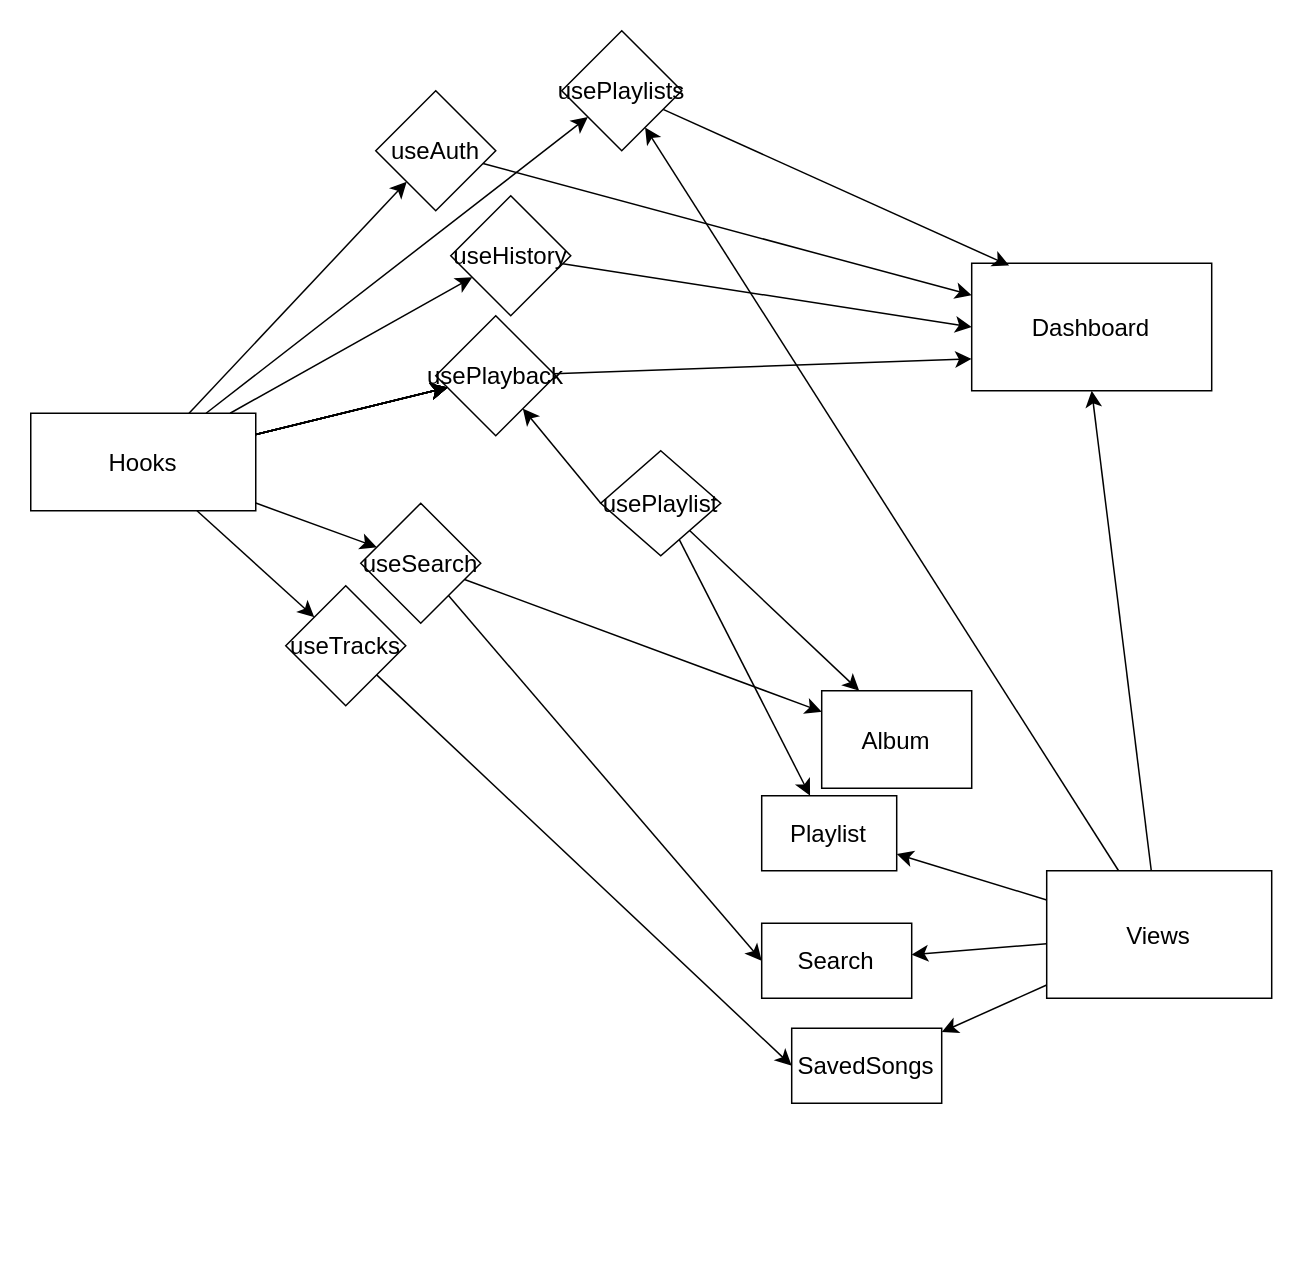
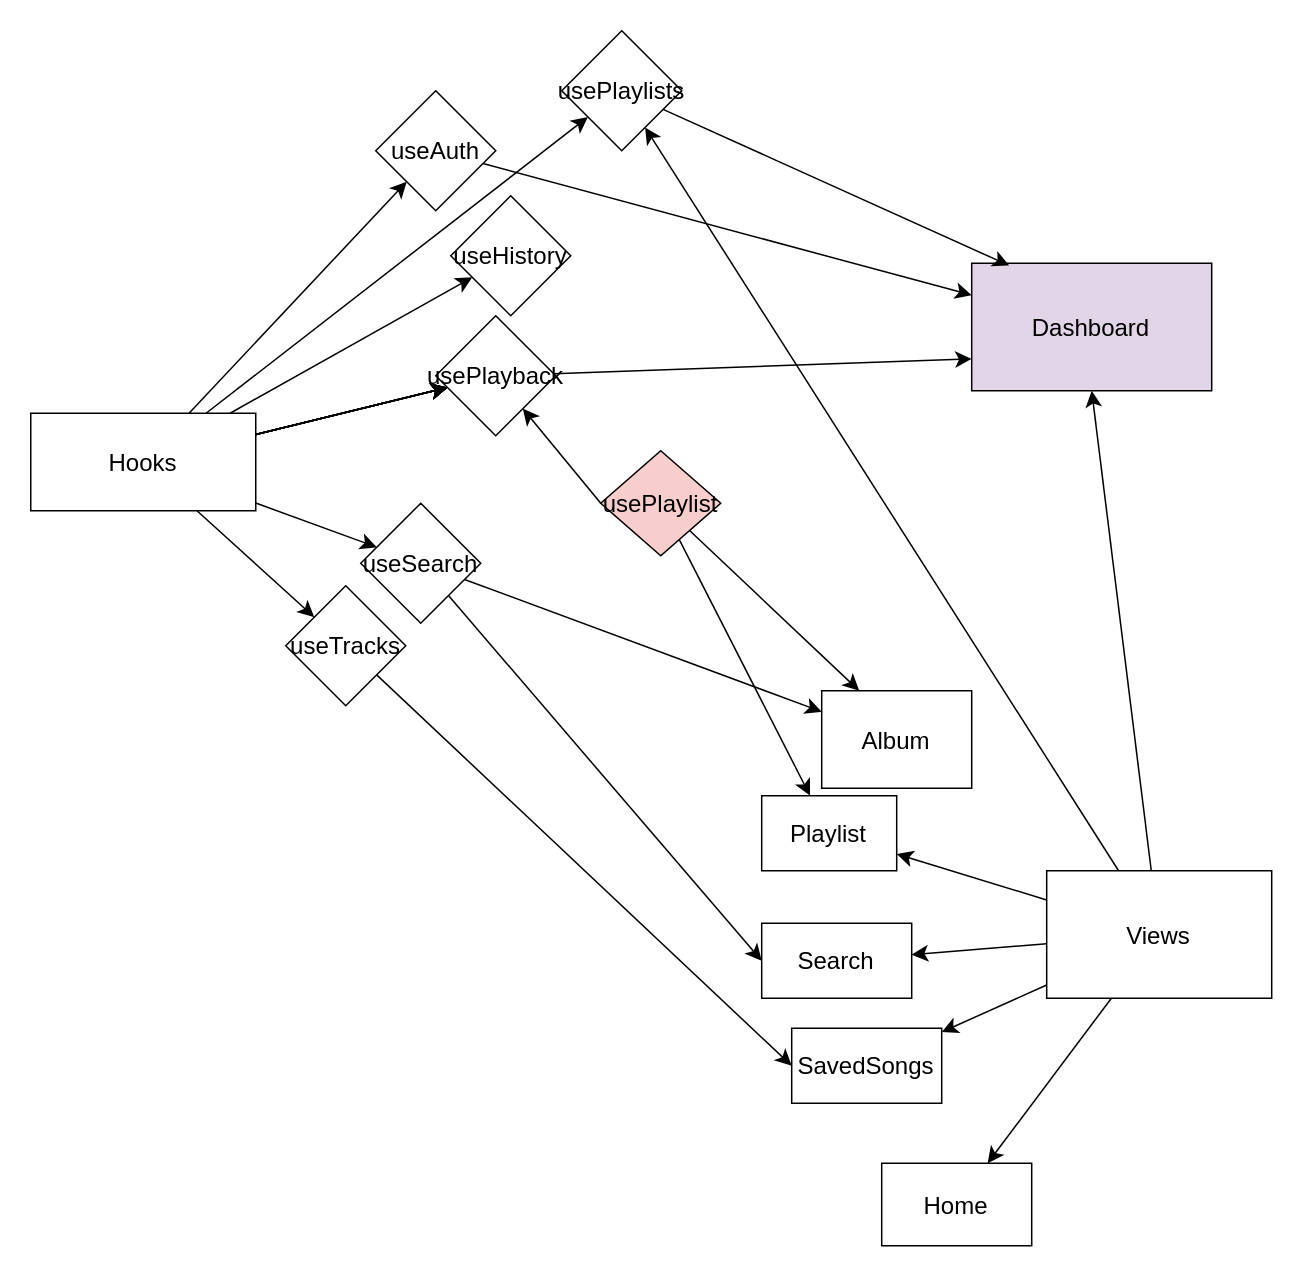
- <mxCell id="37" style="edgeStyle=none;curved=1;rounded=0;orthogonalLoop=1;jettySize=auto;html=1;entryX=0;entryY=0.5;entryDx=0;entryDy=0;fontSize=12;startSize=8;endSize=8;" parent="1" source="38" target="2" edge="1"><mxGeometry relative="1" as="geometry" /></mxCell>
- <mxCell id="2" value="Dashboard" style="rounded=0;whiteSpace=wrap;html=1;fontSize=16;" parent="1" vertex="1"><mxGeometry x="647.3" y="175" width="160" height="85" as="geometry" /></mxCell>
+ <mxCell id="2" value="Dashboard" style="rounded=0;whiteSpace=wrap;html=1;fontSize=16;fillColor=#e1d5e7;" parent="1" vertex="1"><mxGeometry x="647.3" y="175" width="160" height="85" as="geometry" /></mxCell>
- <mxCell id="27" value="usePlaylist" style="rhombus;whiteSpace=wrap;html=1;fontSize=16;rounded=0;" parent="1" vertex="1"><mxGeometry x="400" y="300" width="80" height="70" as="geometry" /></mxCell>
+ <mxCell id="27" value="usePlaylist" style="rhombus;whiteSpace=wrap;html=1;fontSize=16;rounded=0;fillColor=#f8cecc;" parent="1" vertex="1"><mxGeometry x="400" y="300" width="80" height="70" as="geometry" /></mxCell>
+ <mxCell id="22" value="" style="edgeStyle=none;curved=1;rounded=0;orthogonalLoop=1;jettySize=auto;html=1;fontSize=12;startSize=8;endSize=8;" parent="1" source="23" target="43" edge="1"><mxGeometry relative="1" as="geometry" /></mxCell>
+ <mxCell id="43" value="Home" style="whiteSpace=wrap;html=1;fontSize=16;rounded=0;" parent="1" vertex="1"><mxGeometry x="587.3" y="775" width="100" height="55" as="geometry" /></mxCell>
